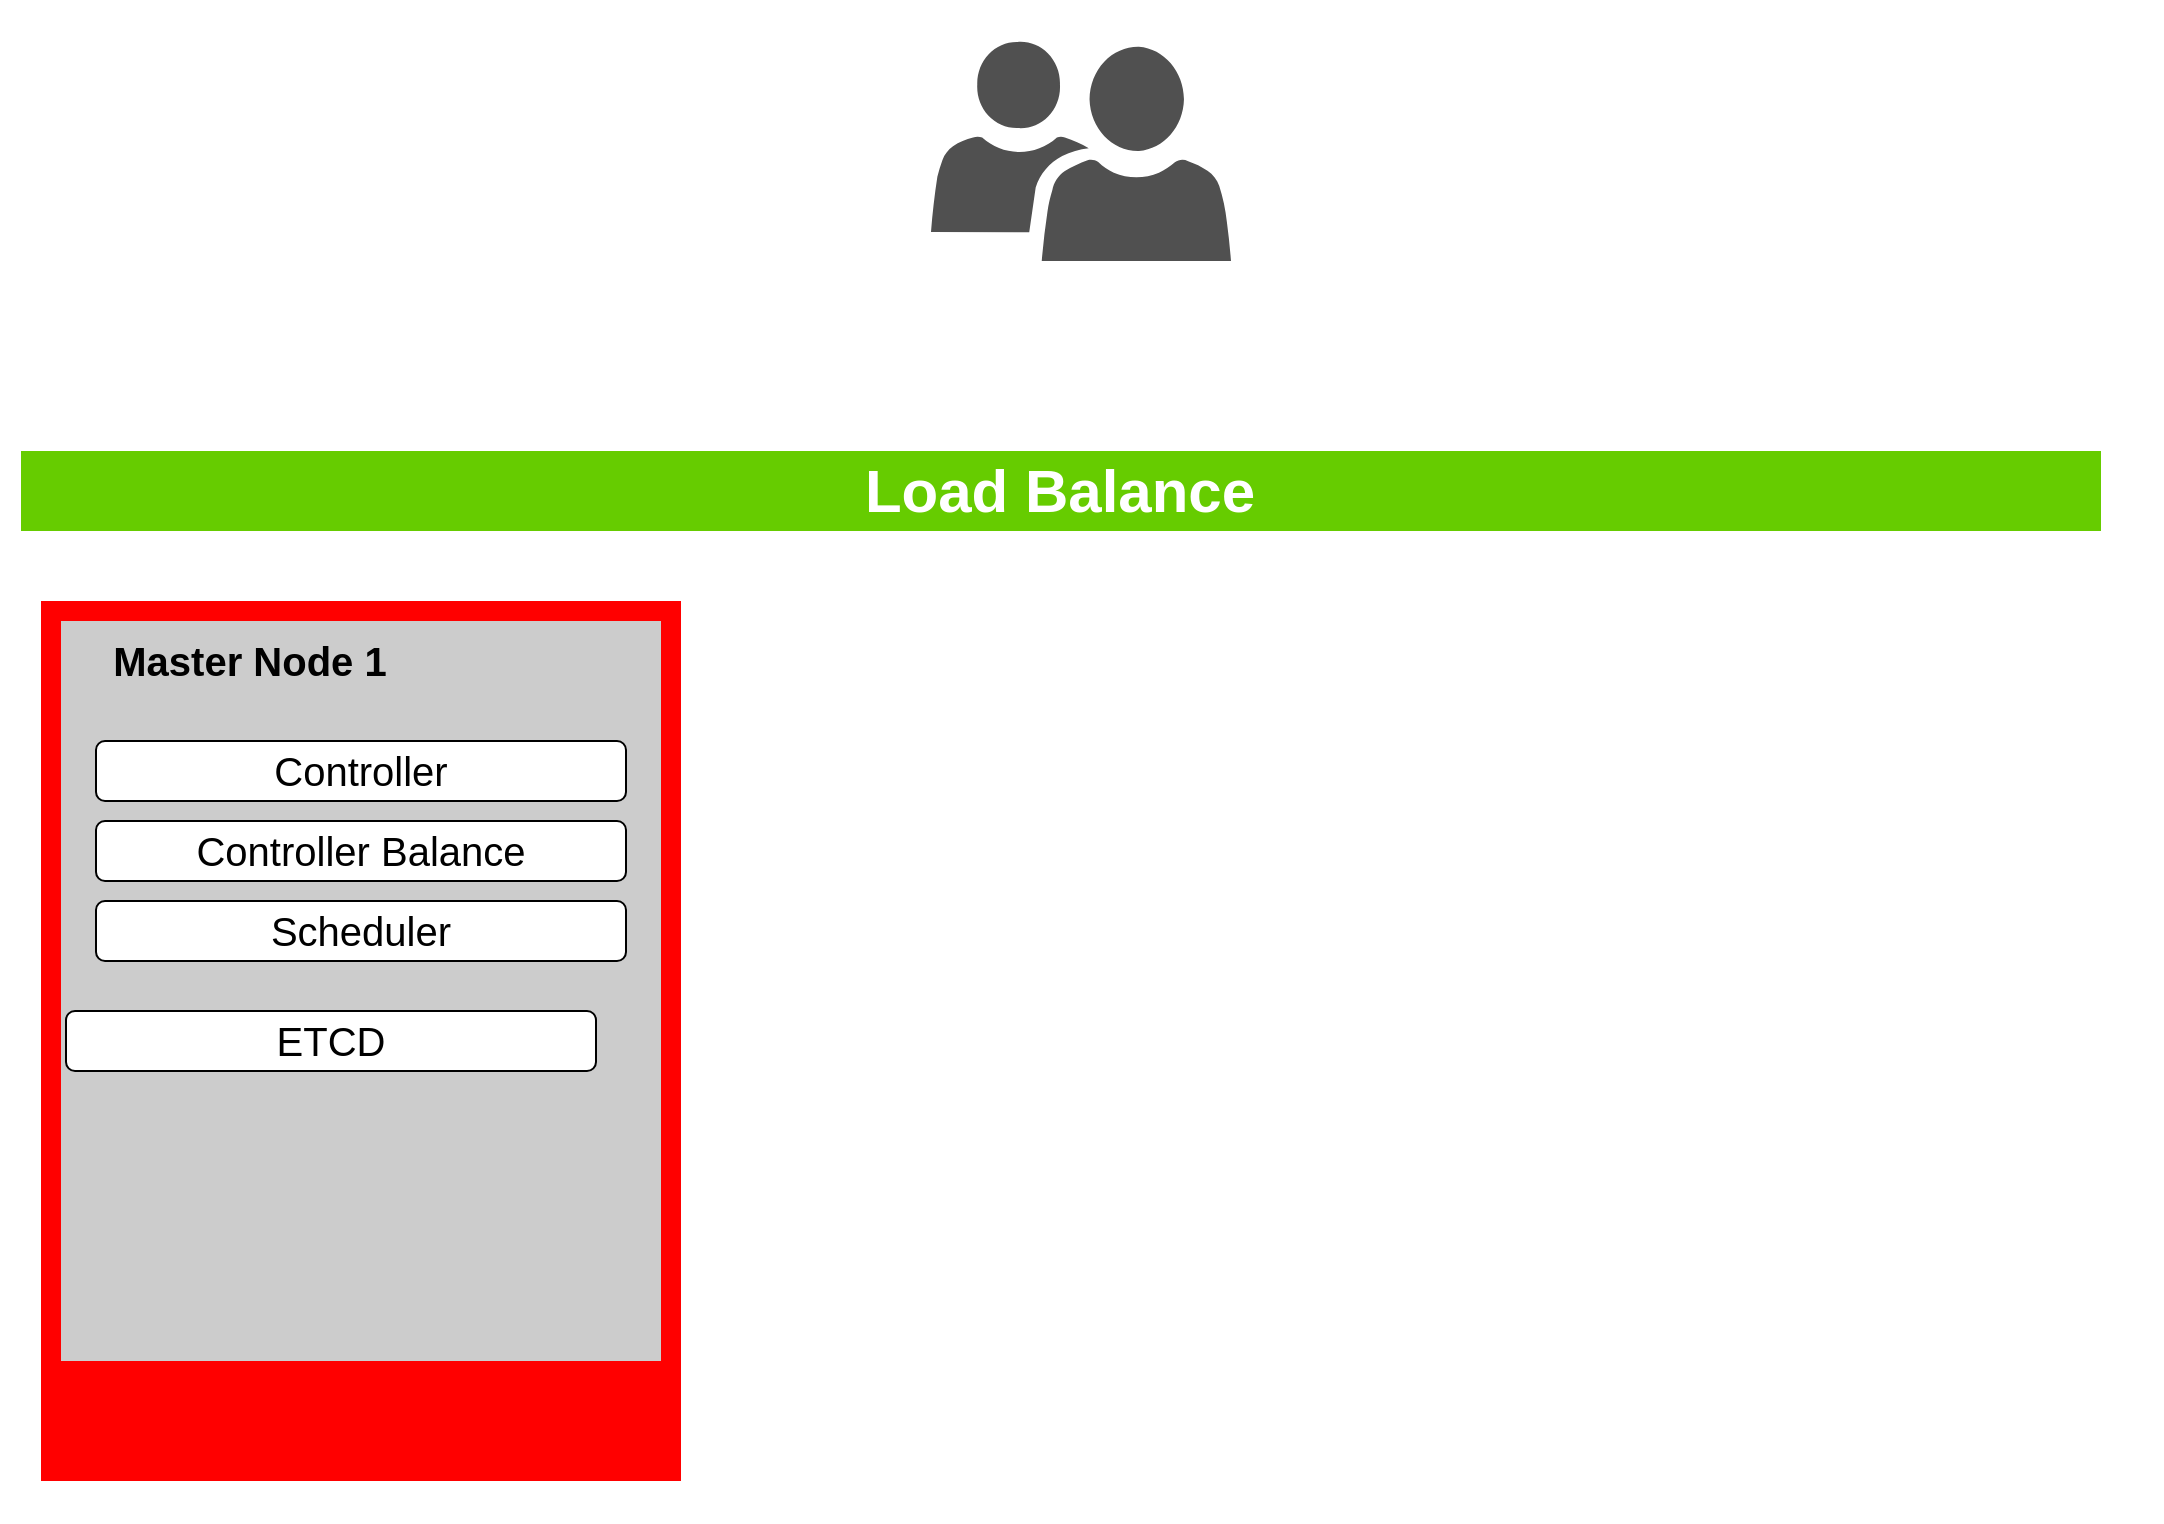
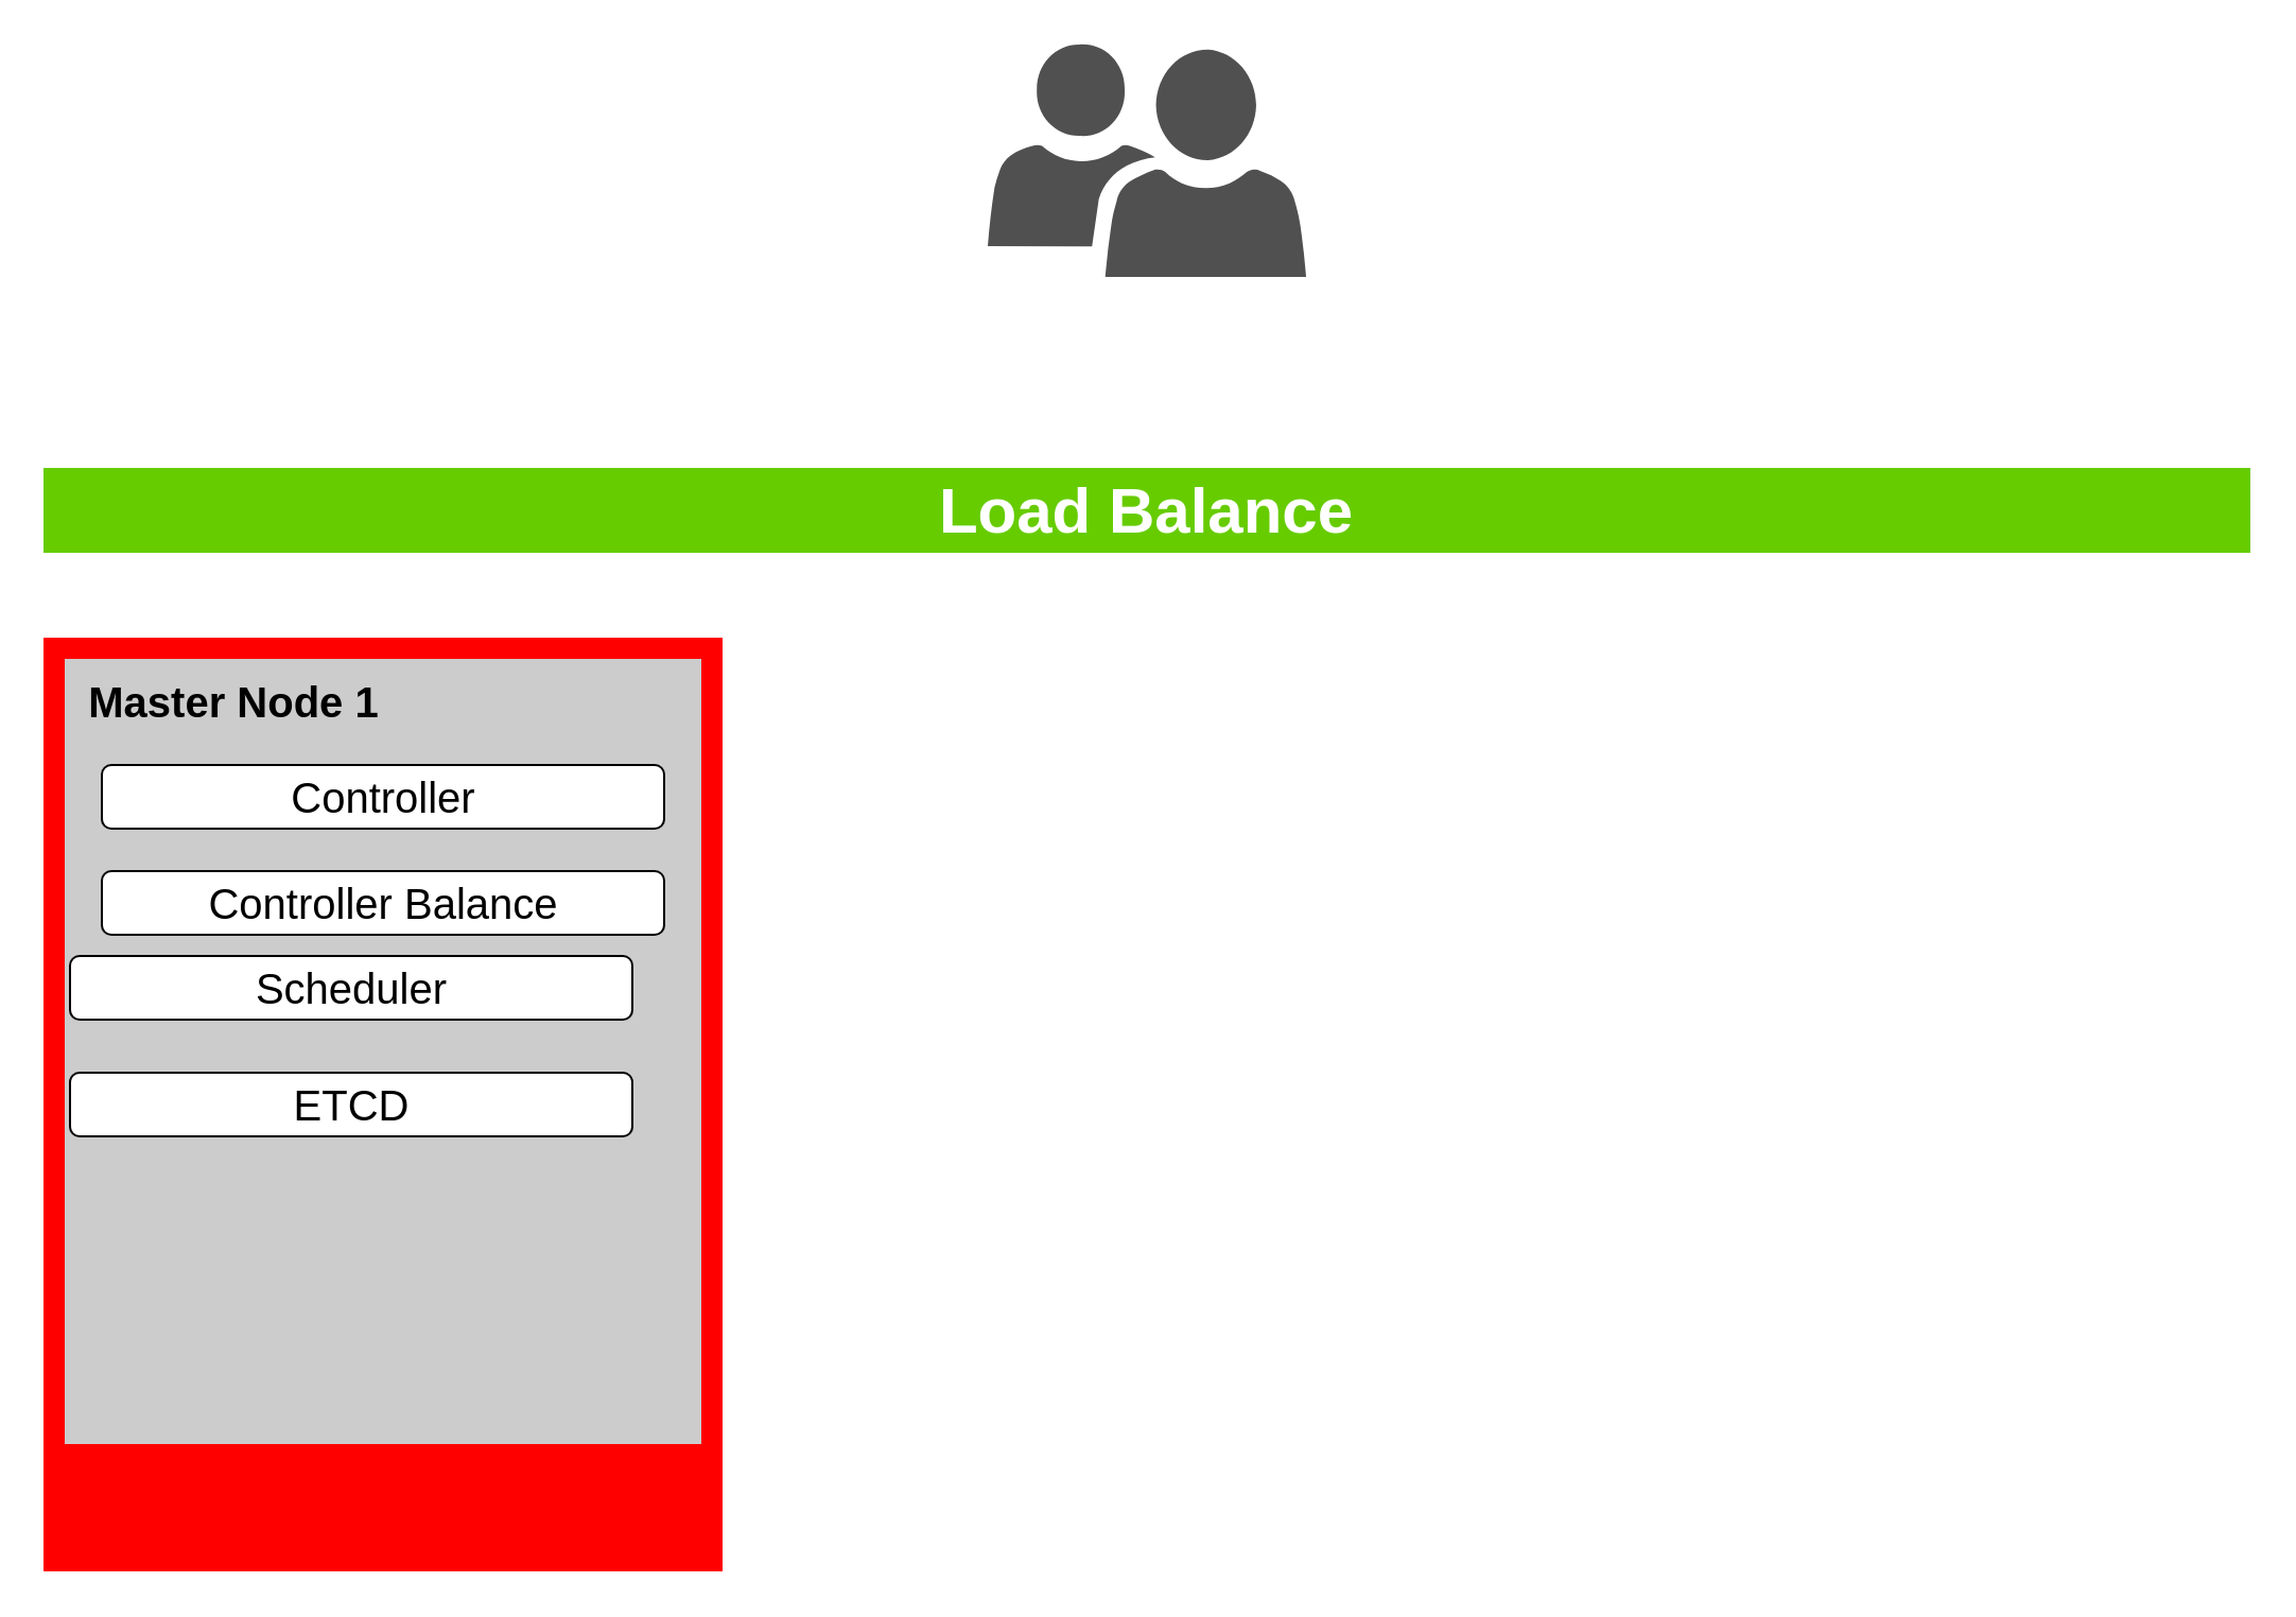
- <mxCell id="11" value="&lt;b&gt;&lt;font style=&quot;font-size: 30px&quot; color=&quot;#ffffff&quot;&gt;Load Balance&lt;/font&gt;&lt;/b&gt;" style="rounded=0;whiteSpace=wrap;html=1;shadow=0;glass=0;dashed=1;comic=0;strokeColor=none;fillColor=#66CC00;" vertex="1" parent="1"><mxGeometry x="10" y="225" width="1040" height="40" as="geometry" /></mxCell>
+ <mxCell id="11" value="&lt;b&gt;&lt;font style=&quot;font-size: 30px&quot; color=&quot;#ffffff&quot;&gt;Load Balance&lt;/font&gt;&lt;/b&gt;" style="rounded=0;whiteSpace=wrap;html=1;shadow=0;glass=0;dashed=1;comic=0;strokeColor=none;fillColor=#66CC00;" vertex="1" parent="1"><mxGeometry x="20" y="220" width="1040" height="40" as="geometry" /></mxCell>
- <mxCell id="6" value="&lt;font style=&quot;font-size: 20px&quot;&gt;&lt;b&gt;Master Node 1&lt;/b&gt;&lt;/font&gt;" style="text;html=1;strokeColor=none;fillColor=none;align=center;verticalAlign=middle;whiteSpace=wrap;rounded=0;" vertex="1" parent="3"><mxGeometry x="35" y="20" width="140" height="20" as="geometry" /></mxCell>
+ <mxCell id="6" value="&lt;font style=&quot;font-size: 20px&quot;&gt;&lt;b&gt;Master Node 1&lt;/b&gt;&lt;/font&gt;" style="text;html=1;strokeColor=none;fillColor=none;align=center;verticalAlign=middle;whiteSpace=wrap;rounded=0;" vertex="1" parent="3"><mxGeometry x="20" y="20" width="140" height="20" as="geometry" /></mxCell>
- <mxCell id="7" value="&lt;font style=&quot;font-size: 20px&quot;&gt;Controller&lt;/font&gt;" style="rounded=1;whiteSpace=wrap;html=1;fillColor=#FFFFFF;" vertex="1" parent="3"><mxGeometry x="27.5" y="70" width="265" height="30" as="geometry" /></mxCell>
+ <mxCell id="7" value="&lt;font style=&quot;font-size: 20px&quot;&gt;Controller&lt;/font&gt;" style="rounded=1;whiteSpace=wrap;html=1;fillColor=#FFFFFF;" vertex="1" parent="3"><mxGeometry x="27.5" y="60" width="265" height="30" as="geometry" /></mxCell>
- <mxCell id="9" value="&lt;font style=&quot;font-size: 20px&quot;&gt;Scheduler&lt;/font&gt;" style="rounded=1;whiteSpace=wrap;html=1;fillColor=#FFFFFF;" vertex="1" parent="3"><mxGeometry x="27.5" y="150" width="265" height="30" as="geometry" /></mxCell>
+ <mxCell id="9" value="&lt;font style=&quot;font-size: 20px&quot;&gt;Scheduler&lt;/font&gt;" style="rounded=1;whiteSpace=wrap;html=1;fillColor=#FFFFFF;" vertex="1" parent="3"><mxGeometry x="12.5" y="150" width="265" height="30" as="geometry" /></mxCell>
